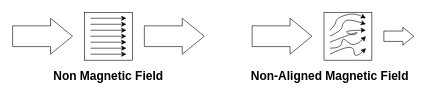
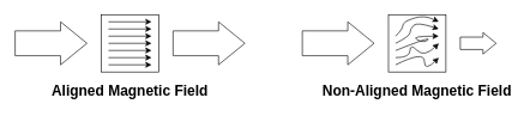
- <mxCell id="13" value="&lt;font style=&quot;font-size: 20px&quot;&gt;&lt;b&gt;Non Magnetic Field&lt;/b&gt;&lt;/font&gt;" style="text;html=1;strokeColor=none;fillColor=none;align=center;verticalAlign=middle;whiteSpace=wrap;rounded=0;" vertex="1" parent="1"><mxGeometry x="65" y="110" width="230" height="30" as="geometry" /></mxCell>
+ <mxCell id="13" value="&lt;font style=&quot;font-size: 20px&quot;&gt;&lt;b&gt;Aligned Magnetic Field&lt;/b&gt;&lt;/font&gt;" style="text;html=1;strokeColor=none;fillColor=none;align=center;verticalAlign=middle;whiteSpace=wrap;rounded=0;" vertex="1" parent="1"><mxGeometry x="65" y="110" width="230" height="30" as="geometry" /></mxCell>
- <mxCell id="21" value="&lt;font style=&quot;font-size: 20px&quot;&gt;&lt;b&gt;Non-Aligned Magnetic Field&lt;/b&gt;&lt;/font&gt;" style="text;html=1;strokeColor=none;fillColor=none;align=center;verticalAlign=middle;whiteSpace=wrap;rounded=0;" vertex="1" parent="1"><mxGeometry x="415" y="110" width="270" height="30" as="geometry" /></mxCell>
+ <mxCell id="21" value="&lt;font style=&quot;font-size: 20px&quot;&gt;&lt;b&gt;Non-Aligned Magnetic Field&lt;/b&gt;&lt;/font&gt;" style="text;html=1;strokeColor=none;fillColor=none;align=center;verticalAlign=middle;whiteSpace=wrap;rounded=0;" vertex="1" parent="1"><mxGeometry x="445" y="110" width="270" height="30" as="geometry" /></mxCell>
